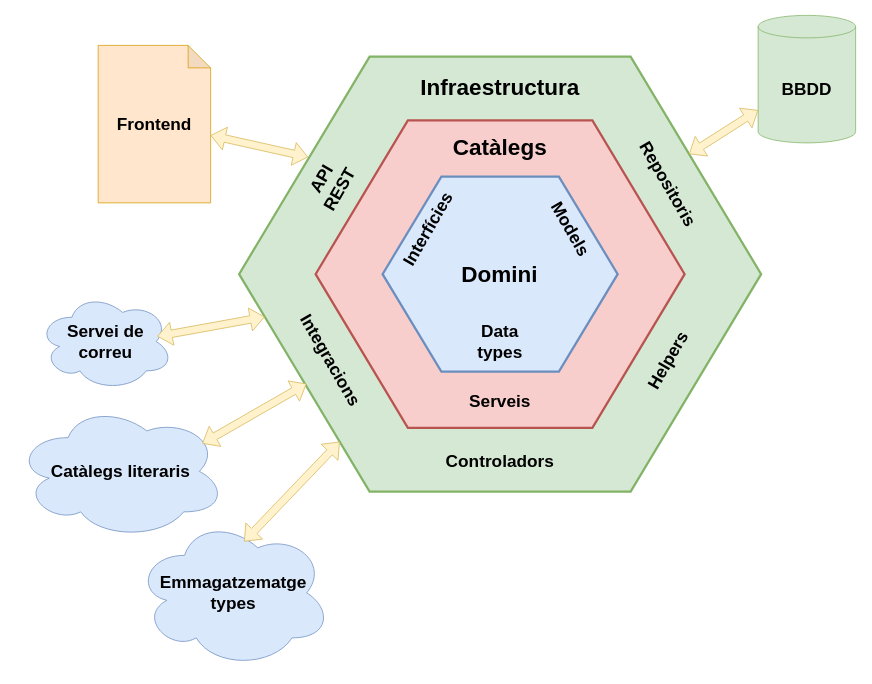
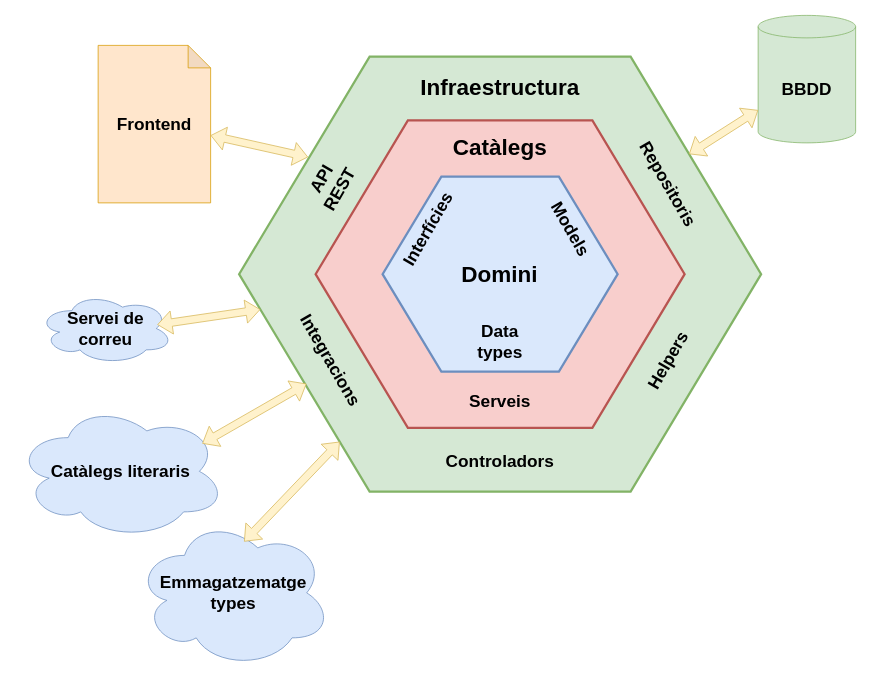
- <mxCell id="19" value="&lt;b&gt;&lt;font style=&quot;font-size: 23px;&quot;&gt;Servei de correu&lt;/font&gt;&lt;/b&gt;" style="ellipse;shape=cloud;whiteSpace=wrap;html=1;fillColor=#dae8fc;strokeColor=#6c8ebf;" parent="1" vertex="1"><mxGeometry x="50" y="390" width="180" height="130" as="geometry" /></mxCell>
+ <mxCell id="19" value="&lt;b&gt;&lt;font style=&quot;font-size: 23px;&quot;&gt;Servei de correu&lt;/font&gt;&lt;/b&gt;" style="ellipse;shape=cloud;whiteSpace=wrap;html=1;fillColor=#dae8fc;strokeColor=#6c8ebf;" parent="1" vertex="1"><mxGeometry x="50" y="390" width="180" height="95" as="geometry" /></mxCell>
